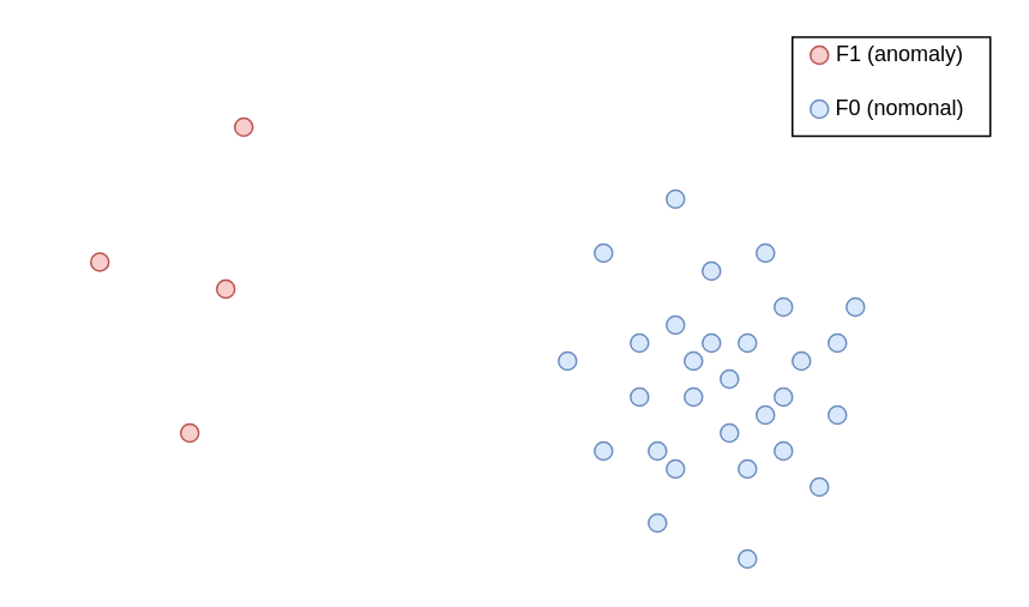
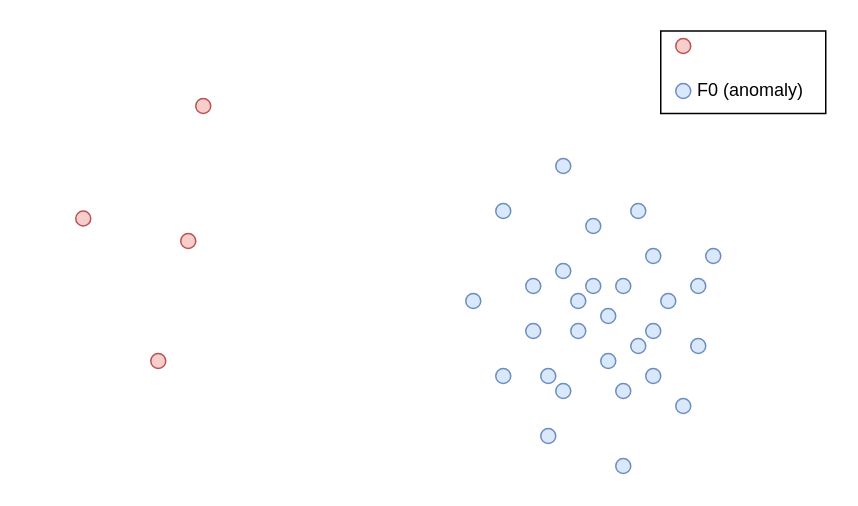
- <mxCell id="35" value="F1 (anomaly)" style="text;html=1;strokeColor=none;fillColor=none;align=center;verticalAlign=middle;whiteSpace=wrap;rounded=0;" vertex="1" parent="31"><mxGeometry x="20" width="80" height="20" as="geometry" /></mxCell>
- <mxCell id="36" value="F0 (nomonal)" style="text;html=1;strokeColor=none;fillColor=none;align=center;verticalAlign=middle;whiteSpace=wrap;rounded=0;" vertex="1" parent="31"><mxGeometry x="20" y="30" width="80" height="20" as="geometry" /></mxCell>
+ <mxCell id="36" value="F0 (anomaly)" style="text;html=1;strokeColor=none;fillColor=none;align=center;verticalAlign=middle;whiteSpace=wrap;rounded=0;" vertex="1" parent="31"><mxGeometry x="20" y="30" width="80" height="20" as="geometry" /></mxCell>
